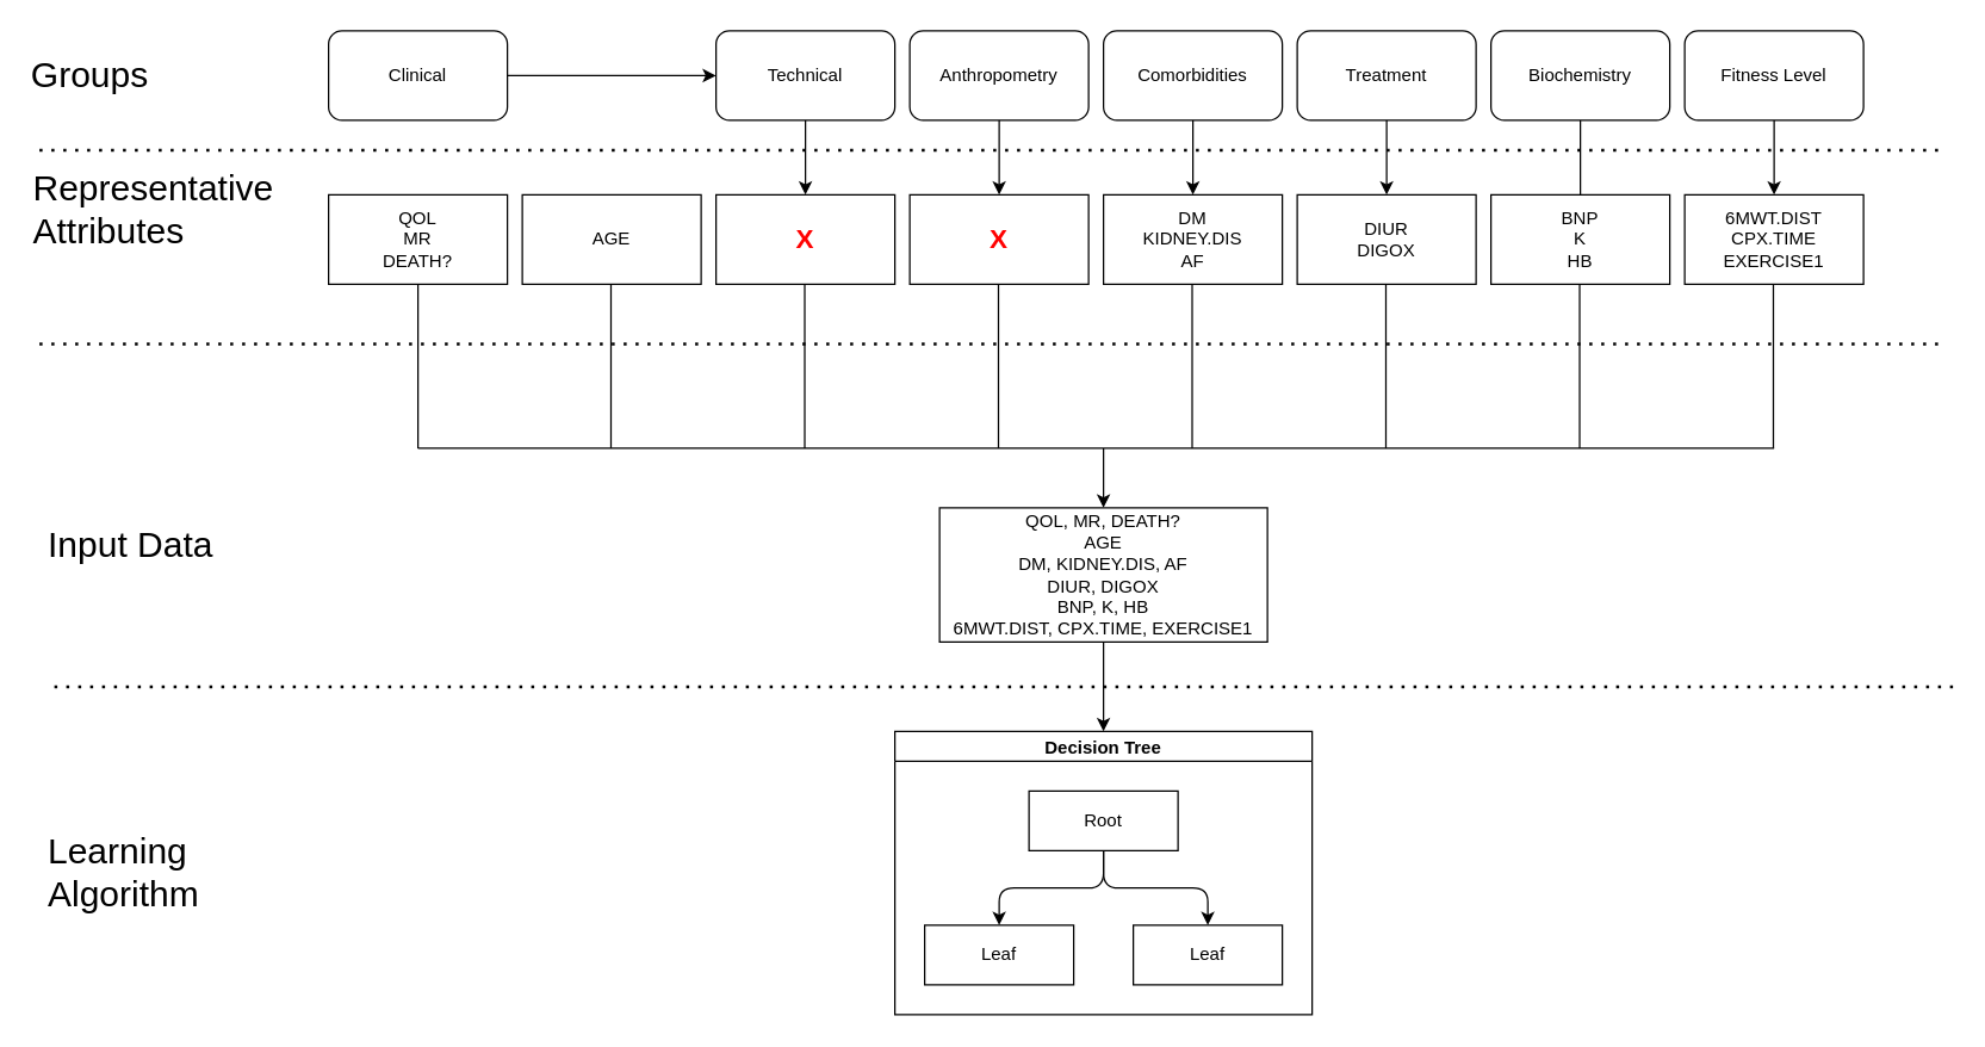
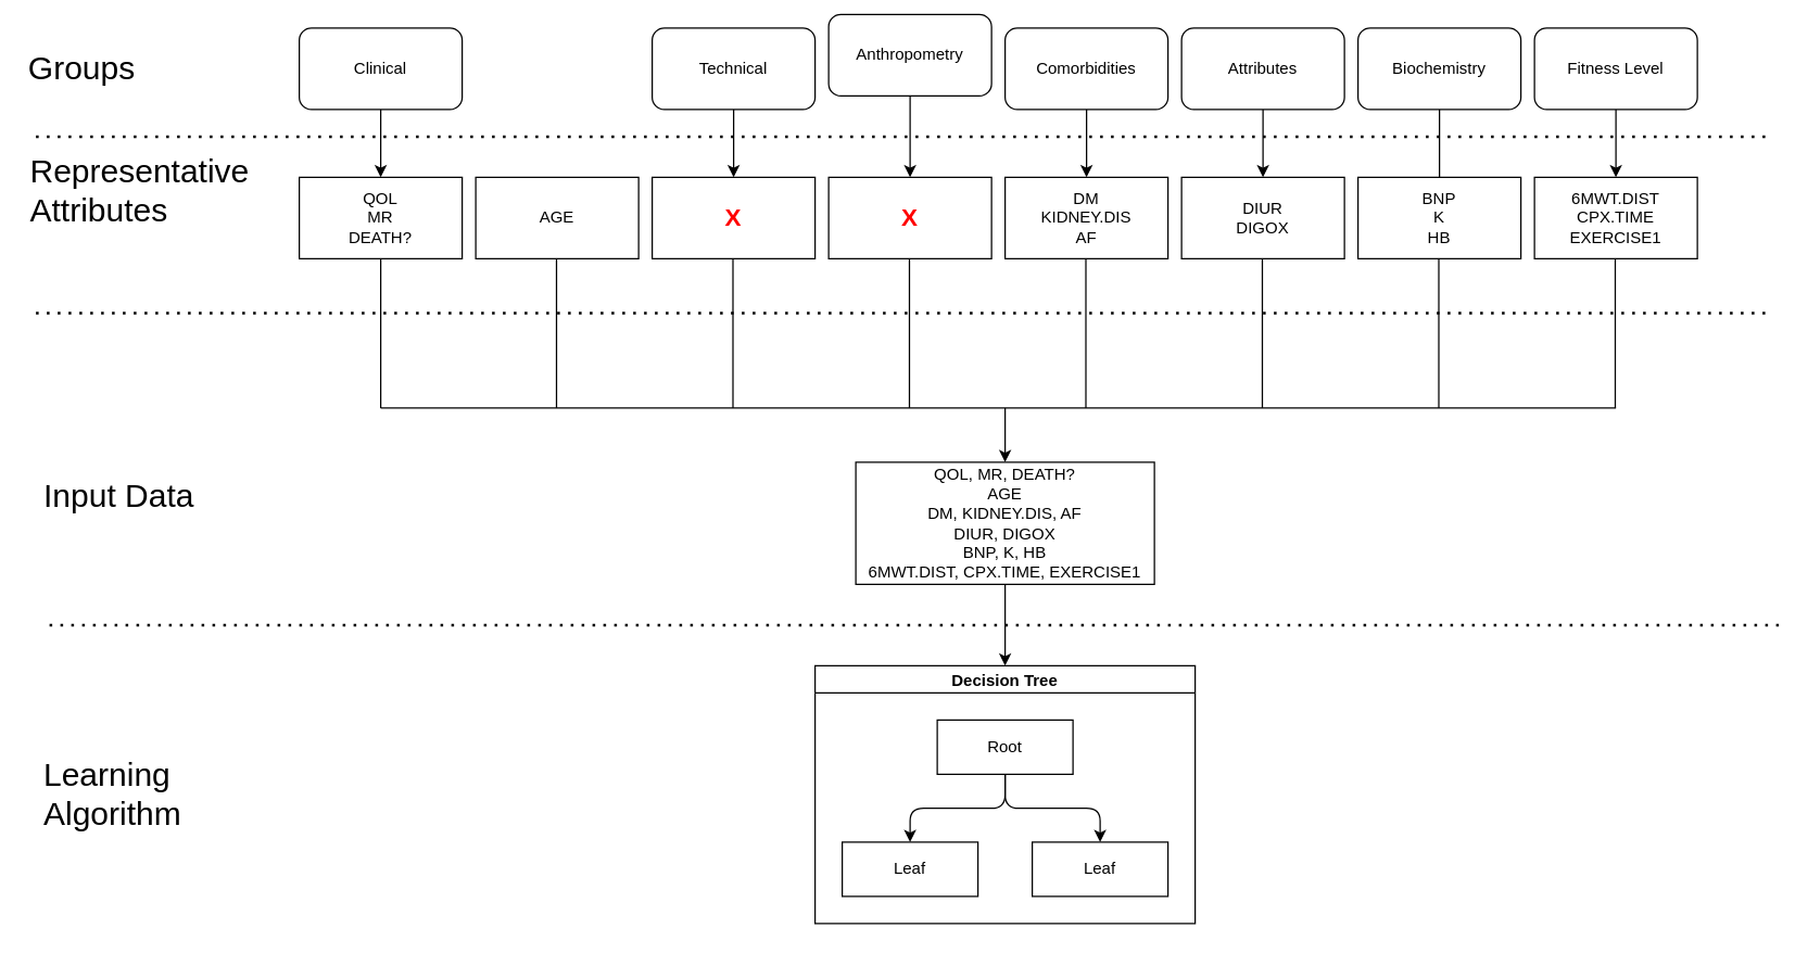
- <mxCell id="13" value="" style="endArrow=classic;html=1;rounded=0;" edge="1" parent="1" source="2" target="3"><mxGeometry width="50" height="50" relative="1" as="geometry"><mxPoint x="640" y="270" as="sourcePoint" /><mxPoint x="690" y="220" as="targetPoint" /></mxGeometry></mxCell>
+ <mxCell id="13" value="" style="endArrow=classic;html=1;rounded=0;" edge="1" parent="1" source="2" target="9"><mxGeometry width="50" height="50" relative="1" as="geometry"><mxPoint x="640" y="270" as="sourcePoint" /><mxPoint x="690" y="220" as="targetPoint" /></mxGeometry></mxCell>
- <mxCell id="4" value="Anthropometry" style="rounded=1;whiteSpace=wrap;html=1;" vertex="1" parent="1"><mxGeometry x="610" y="20" width="120" height="60" as="geometry" /></mxCell>
+ <mxCell id="4" value="Anthropometry" style="rounded=1;whiteSpace=wrap;html=1;" vertex="1" parent="1"><mxGeometry x="610" y="10" width="120" height="60" as="geometry" /></mxCell>
- <mxCell id="6" value="Treatment" style="rounded=1;whiteSpace=wrap;html=1;" vertex="1" parent="1"><mxGeometry x="870" y="20" width="120" height="60" as="geometry" /></mxCell>
+ <mxCell id="6" value="Attributes" style="rounded=1;whiteSpace=wrap;html=1;" vertex="1" parent="1"><mxGeometry x="870" y="20" width="120" height="60" as="geometry" /></mxCell>
